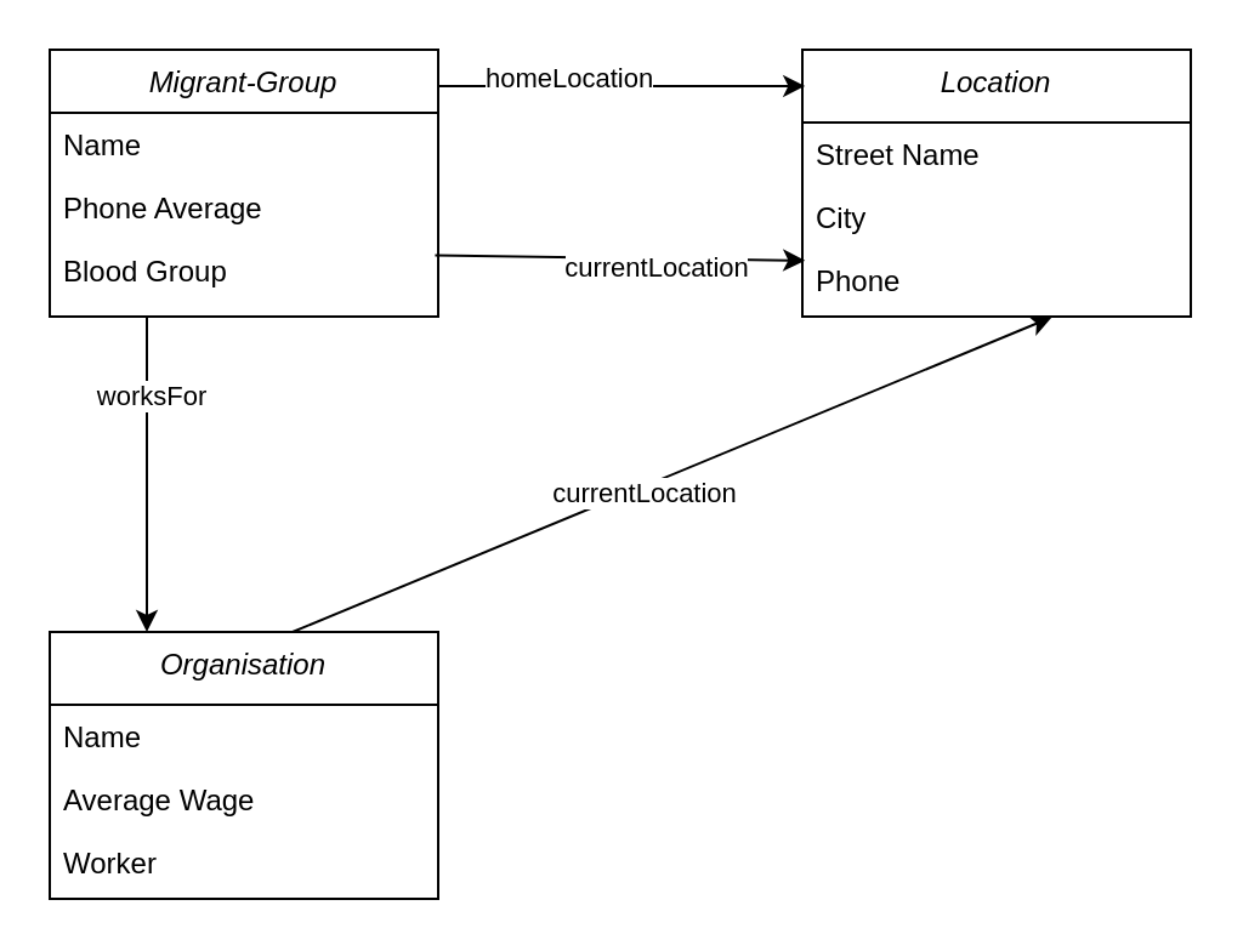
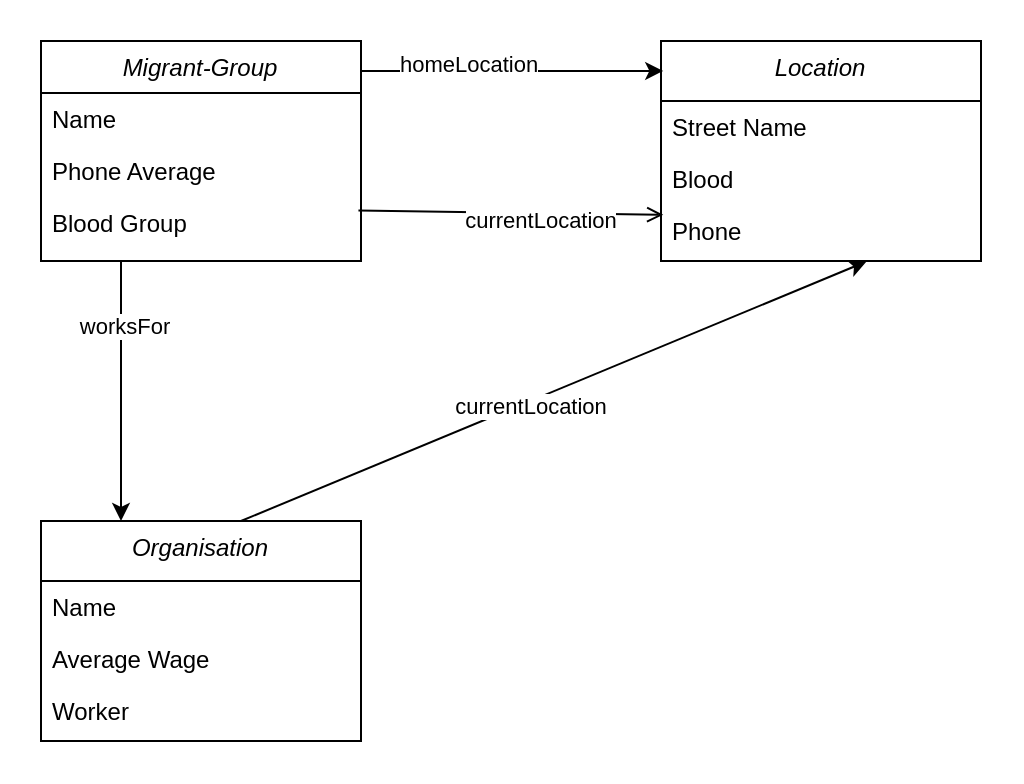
- <mxCell id="10" value="City" style="text;align=left;verticalAlign=top;spacingLeft=4;spacingRight=4;overflow=hidden;rotatable=0;points=[[0,0.5],[1,0.5]];portConstraint=eastwest;rounded=0;shadow=0;html=0;" parent="8" vertex="1"><mxGeometry y="56" width="160" height="26" as="geometry" /></mxCell>
+ <mxCell id="10" value="Blood" style="text;align=left;verticalAlign=top;spacingLeft=4;spacingRight=4;overflow=hidden;rotatable=0;points=[[0,0.5],[1,0.5]];portConstraint=eastwest;rounded=0;shadow=0;html=0;" parent="8" vertex="1"><mxGeometry y="56" width="160" height="26" as="geometry" /></mxCell>
- <mxCell id="18" value="" style="endArrow=classic;html=1;rounded=0;entryX=0.007;entryY=0.189;entryDx=0;entryDy=0;entryPerimeter=0;exitX=0.992;exitY=0.259;exitDx=0;exitDy=0;exitPerimeter=0;" parent="1" source="7" target="11" edge="1"><mxGeometry width="50" height="50" relative="1" as="geometry"><mxPoint x="180" y="40" as="sourcePoint" /><mxPoint x="230" y="-10" as="targetPoint" /></mxGeometry></mxCell>
+ <mxCell id="18" value="" style="endArrow=open;html=1;rounded=0;entryX=0.007;entryY=0.189;entryDx=0;entryDy=0;entryPerimeter=0;exitX=0.992;exitY=0.259;exitDx=0;exitDy=0;exitPerimeter=0;" parent="1" source="7" target="11" edge="1"><mxGeometry width="50" height="50" relative="1" as="geometry"><mxPoint x="180" y="40" as="sourcePoint" /><mxPoint x="230" y="-10" as="targetPoint" /></mxGeometry></mxCell>
